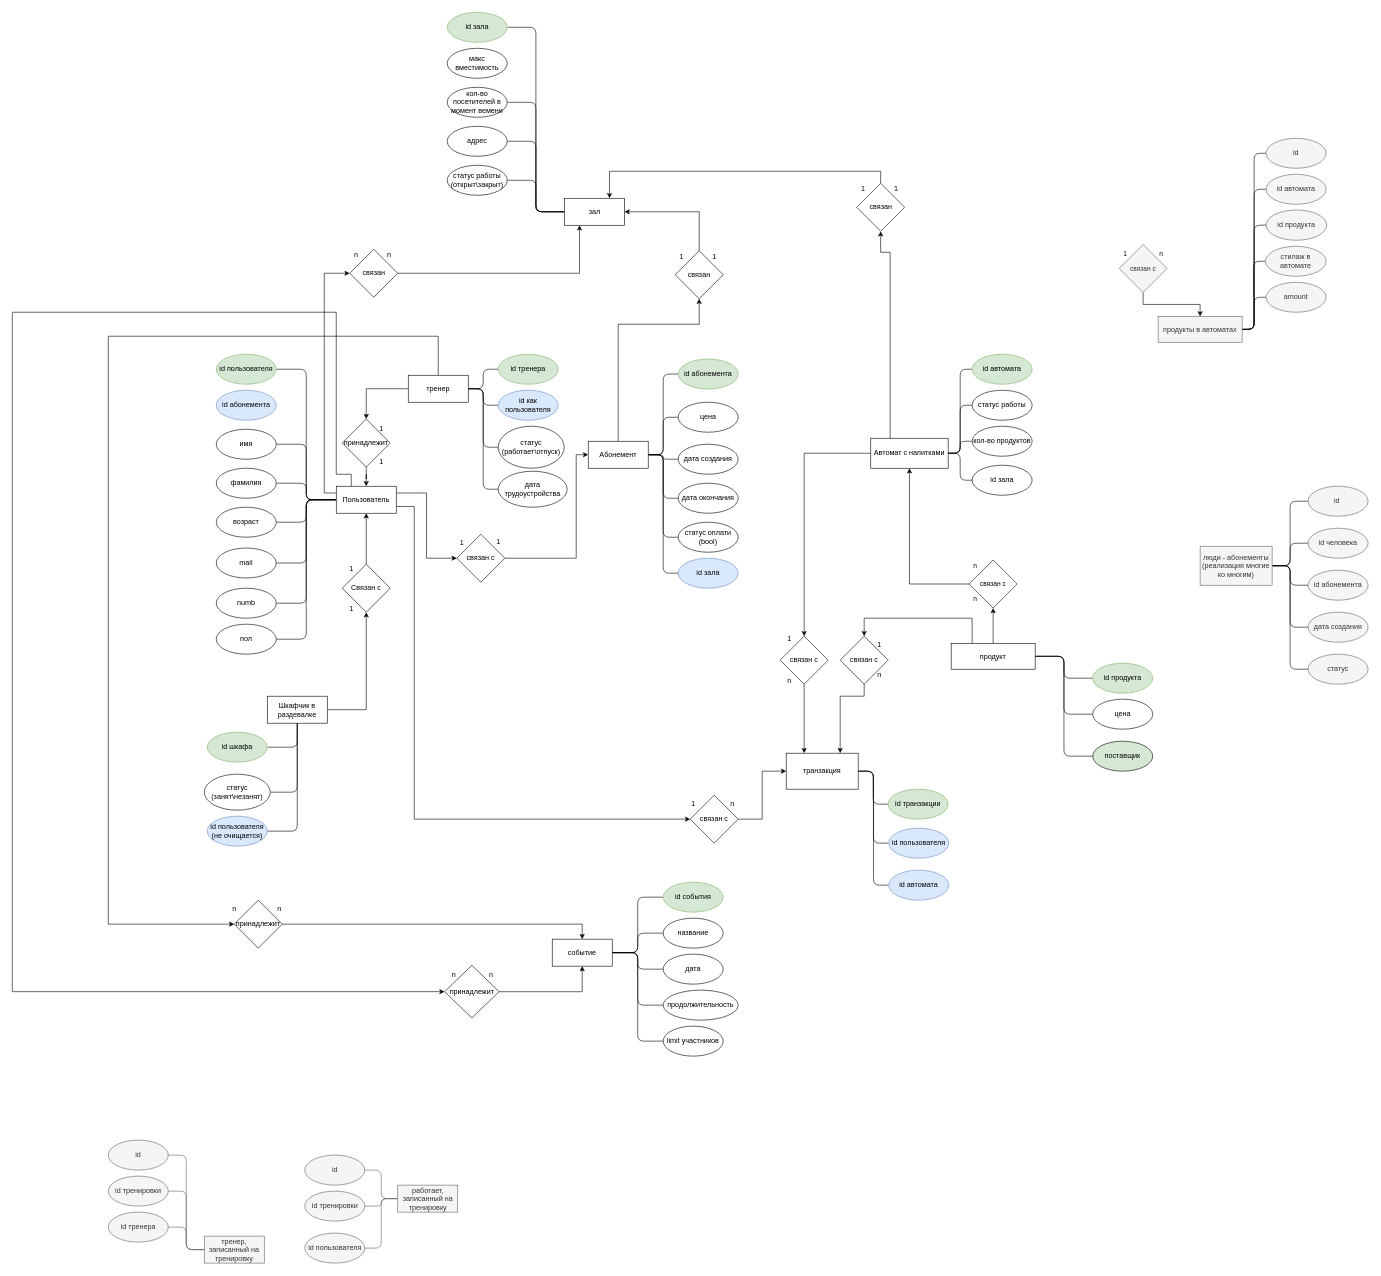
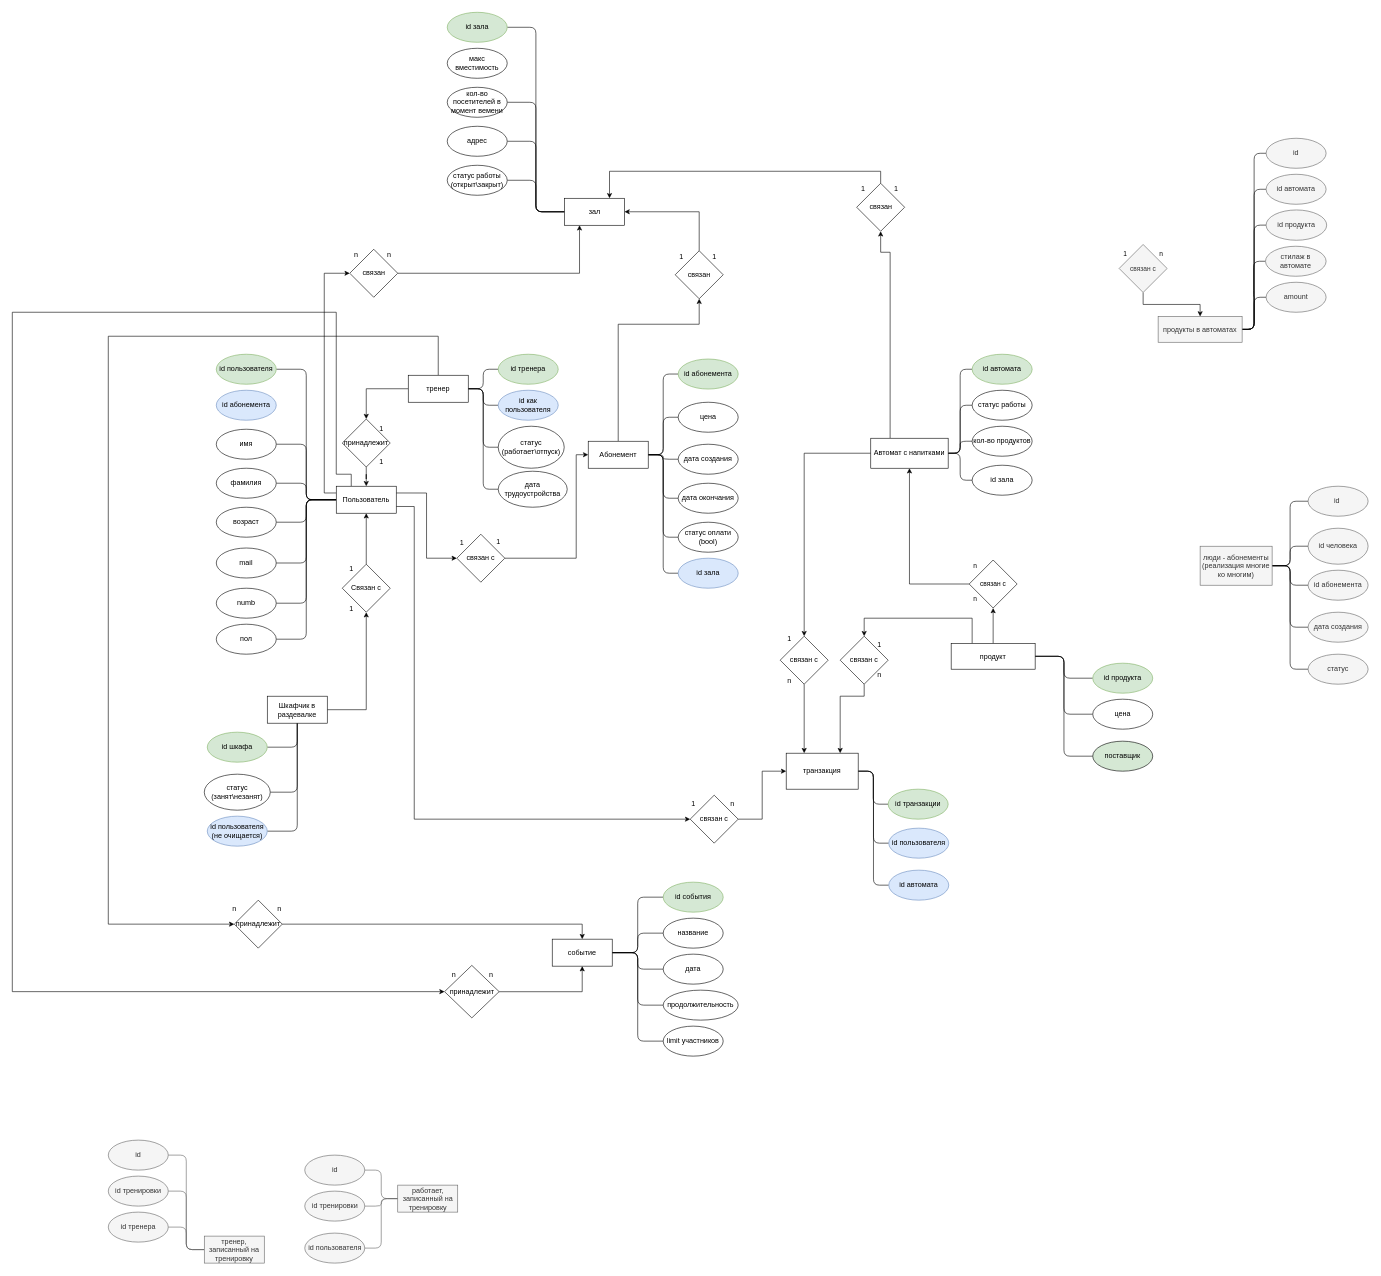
- <mxCell id="77" value="id человека" style="ellipse;whiteSpace=wrap;html=1;fillColor=#f5f5f5;strokeColor=#666666;fontColor=#333333;" parent="1" vertex="1"><mxGeometry x="2180" y="880" width="100" height="50" as="geometry" /></mxCell>
+ <mxCell id="77" value="id человека" style="ellipse;whiteSpace=wrap;html=1;fillColor=#f5f5f5;strokeColor=#666666;fontColor=#333333;" parent="1" vertex="1"><mxGeometry x="2180" y="880" width="100" height="60" as="geometry" /></mxCell>
